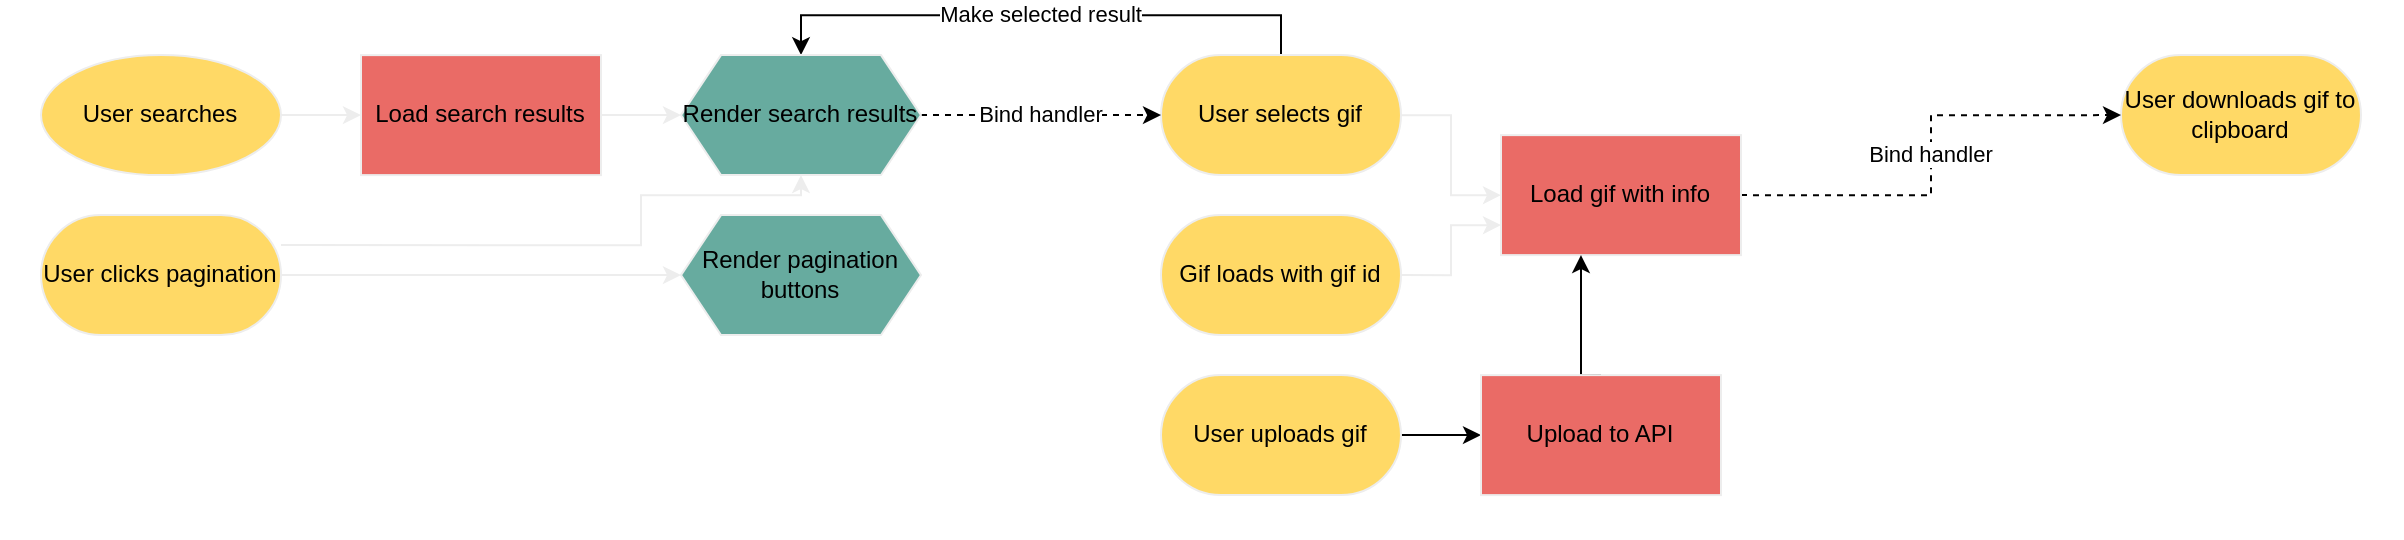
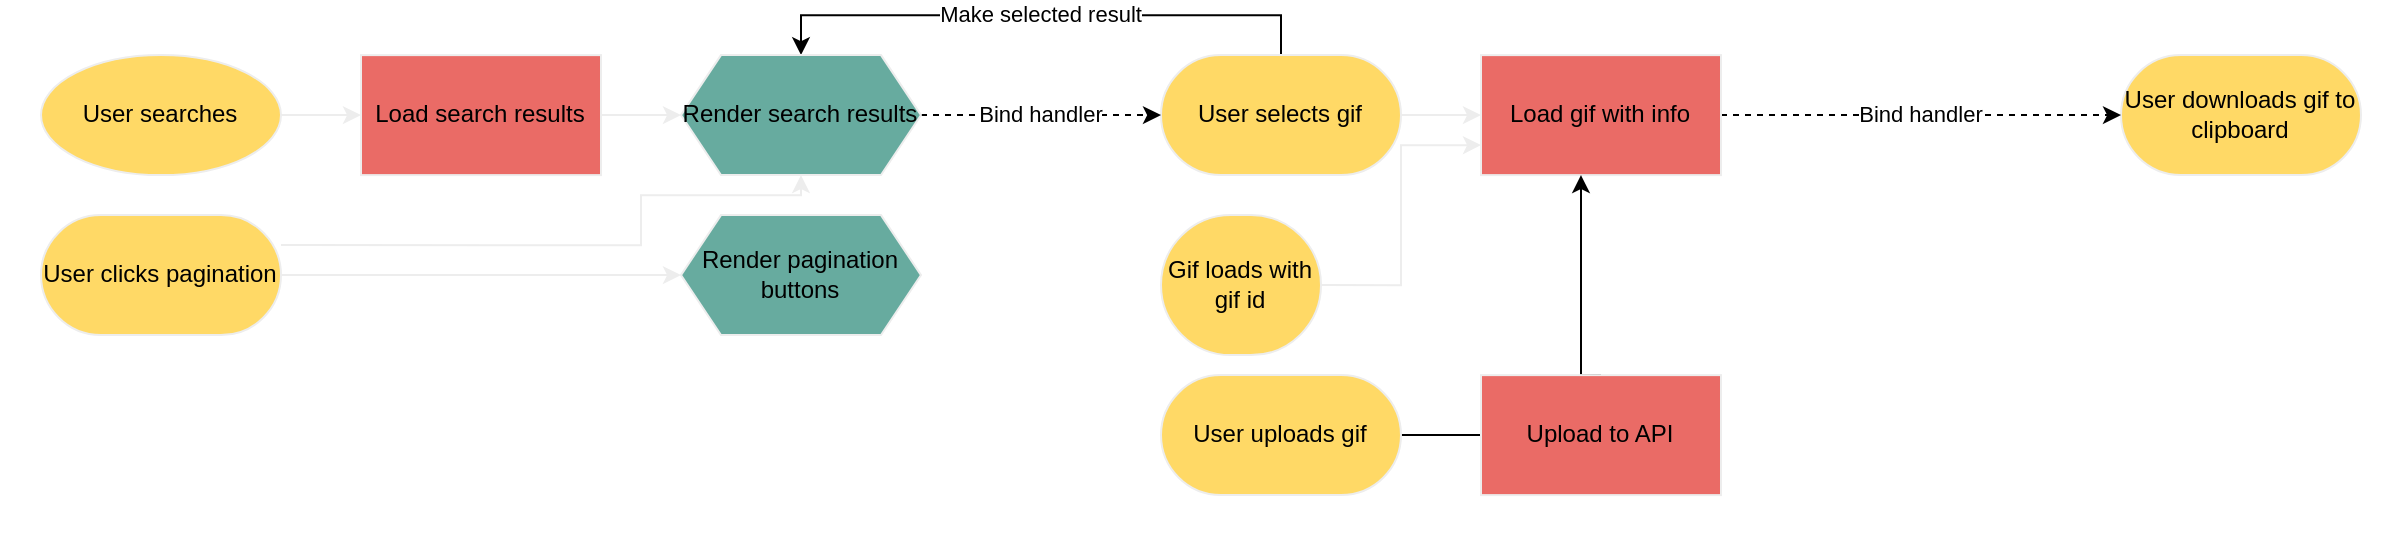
- <mxCell id="21" value="Load gif with info" style="rounded=0;whiteSpace=wrap;html=1;fillColor=#EA6B66;fontColor=#000000;strokeColor=#EDEDED;" parent="1" vertex="1"><mxGeometry x="750" y="60.06" width="120" height="60" as="geometry" /></mxCell>
+ <mxCell id="21" value="Load gif with info" style="rounded=0;whiteSpace=wrap;html=1;fillColor=#EA6B66;fontColor=#000000;strokeColor=#EDEDED;" parent="1" vertex="1"><mxGeometry x="740" y="20.06" width="120" height="60" as="geometry" /></mxCell>
- <mxCell id="8" value="Gif loads with gif id" style="rounded=1;whiteSpace=wrap;html=1;arcSize=50;fillColor=#FFD966;fontColor=#000000;strokeColor=#EDEDED;" parent="1" vertex="1"><mxGeometry x="580" y="100.06" width="120" height="60" as="geometry" /></mxCell>
+ <mxCell id="8" value="Gif loads with gif id" style="rounded=1;whiteSpace=wrap;html=1;arcSize=50;fillColor=#FFD966;fontColor=#000000;strokeColor=#EDEDED;" parent="1" vertex="1"><mxGeometry x="580" y="100.06" width="80" height="70" as="geometry" /></mxCell>
- <mxCell id="12" style="edgeStyle=orthogonalEdgeStyle;rounded=0;orthogonalLoop=1;jettySize=auto;html=1;exitX=1;exitY=0.5;exitDx=0;exitDy=0;entryX=0;entryY=0.5;entryDx=0;entryDy=0;" parent="1" source="13" target="23" edge="1"><mxGeometry relative="1" as="geometry" /></mxCell>
+ <mxCell id="12" style="edgeStyle=orthogonalEdgeStyle;rounded=0;orthogonalLoop=1;jettySize=auto;html=1;exitX=1;exitY=0.5;exitDx=0;exitDy=0;entryX=0;entryY=0.5;entryDx=0;entryDy=0;endArrow=none;" parent="1" source="13" target="23" edge="1"><mxGeometry relative="1" as="geometry" /></mxCell>
